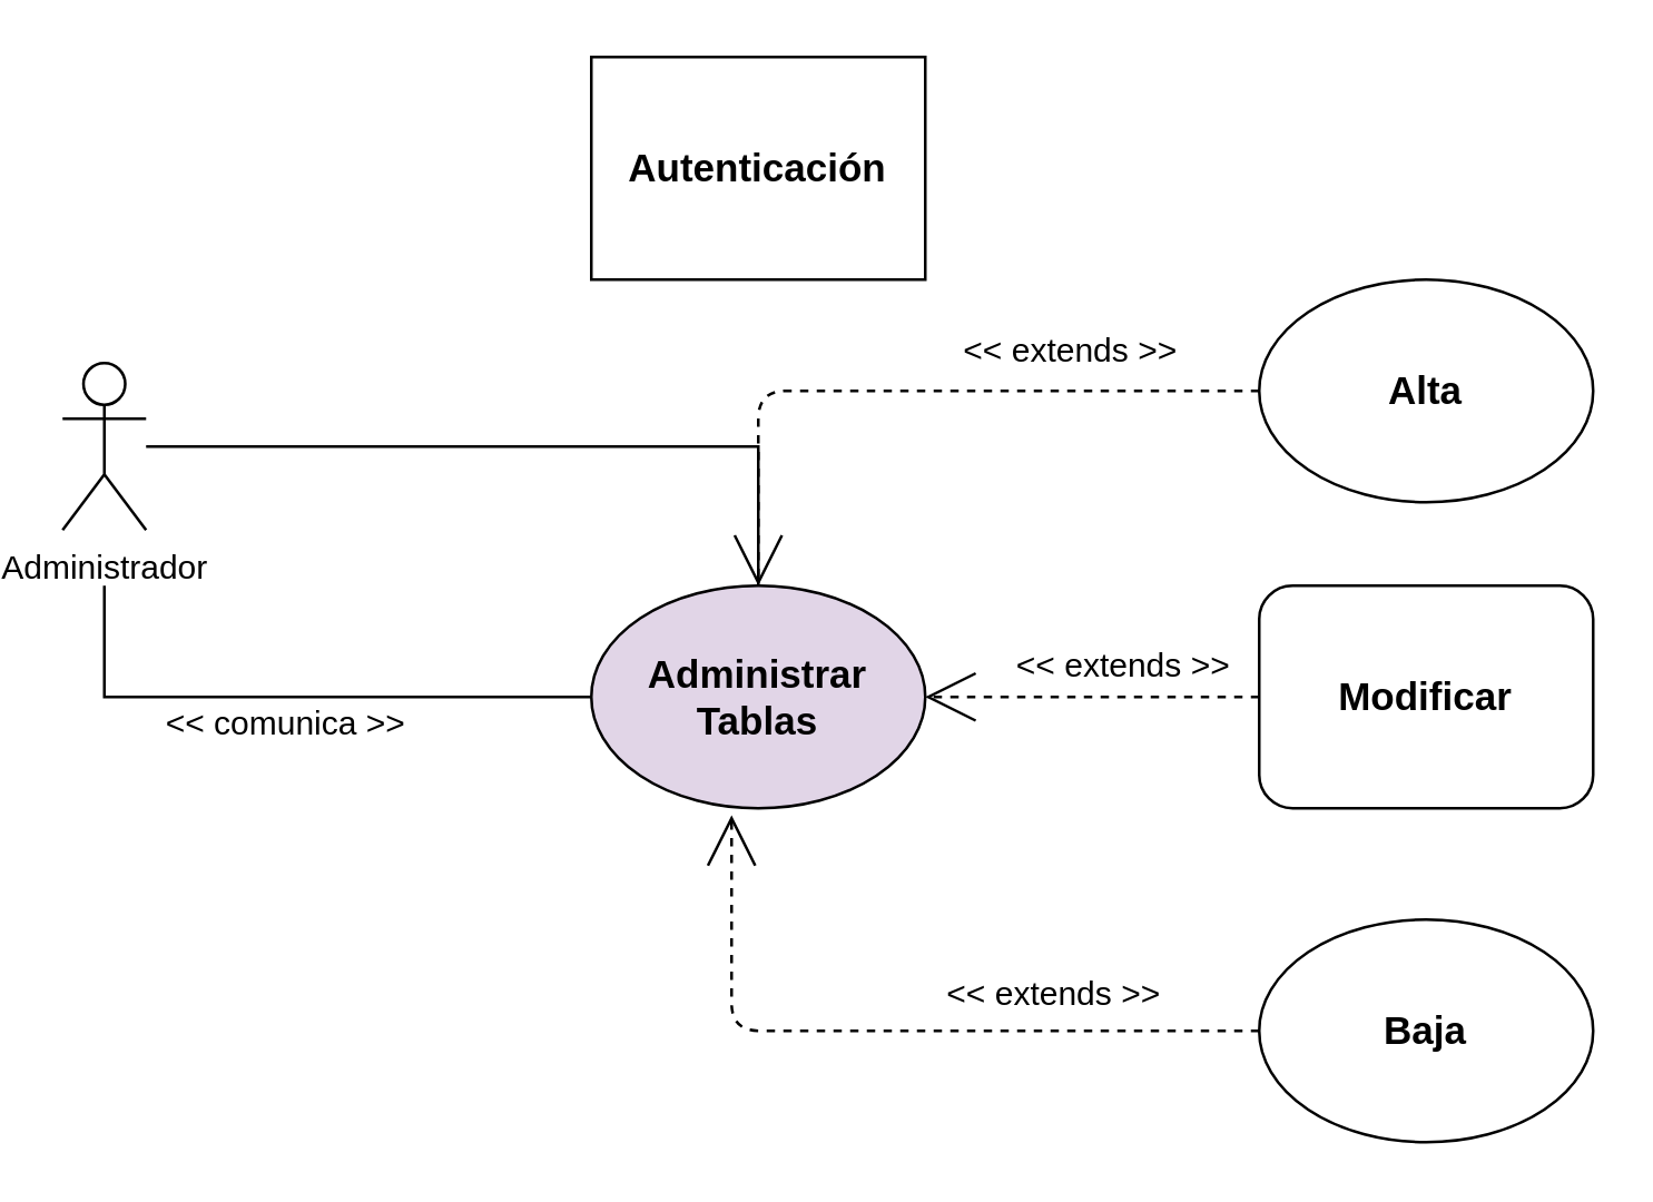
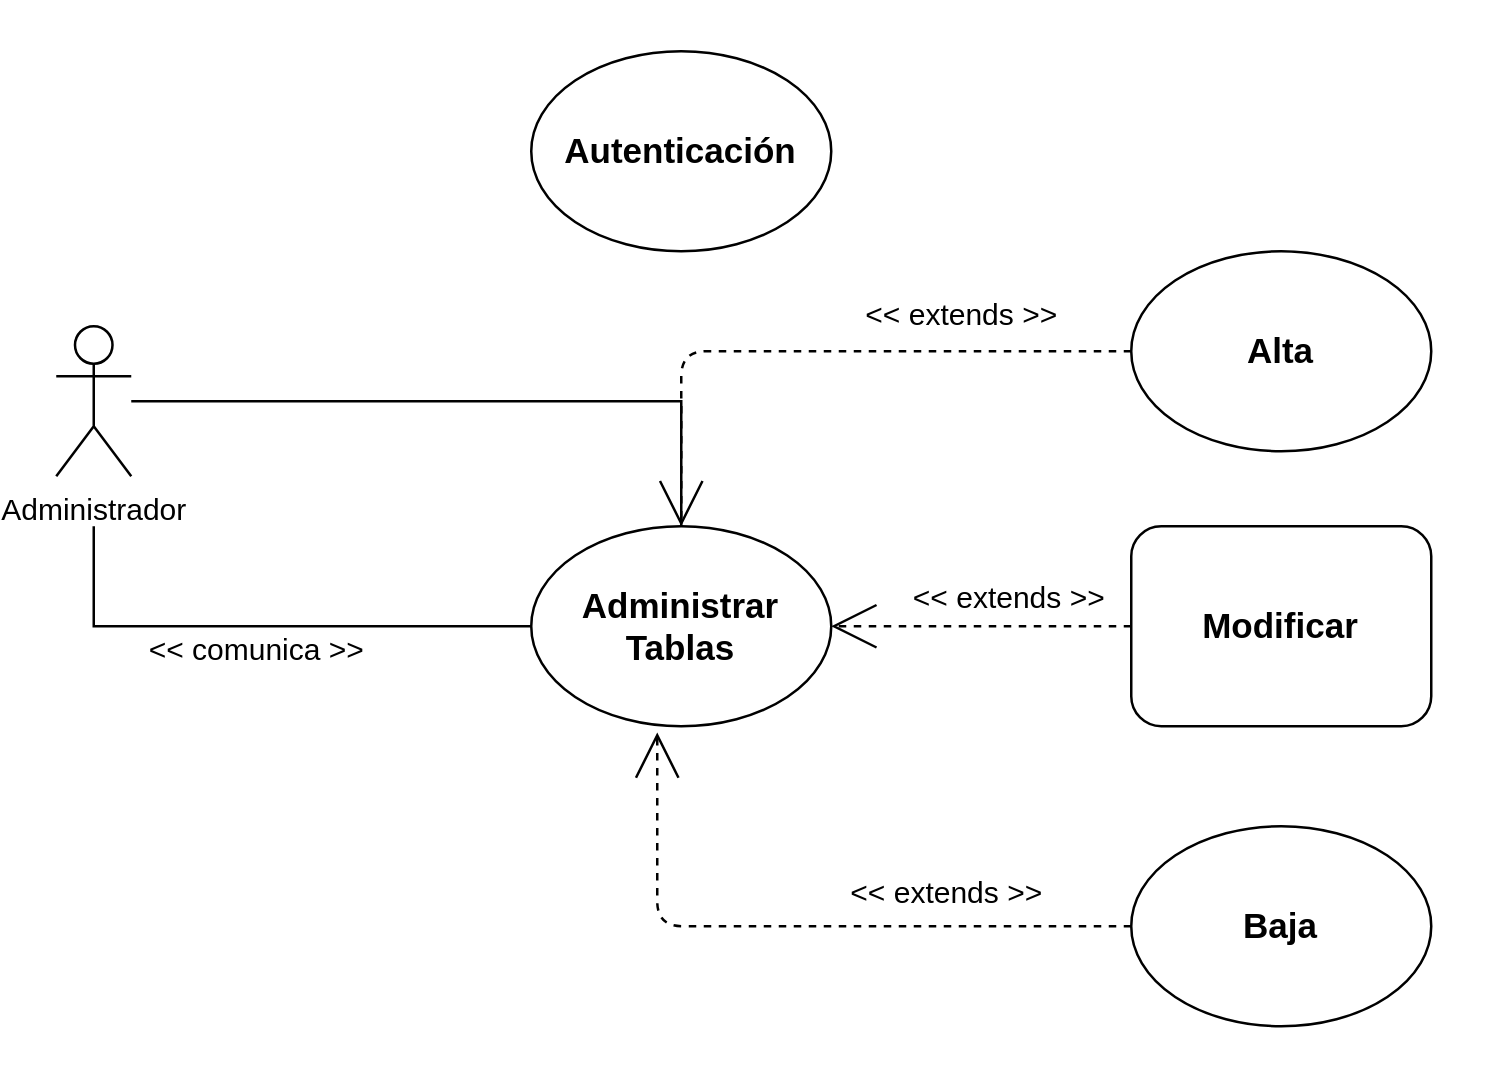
- <mxCell id="8" value="&lt;b&gt;&lt;font style=&quot;font-size: 14px&quot;&gt;Autenticación&lt;/font&gt;&lt;/b&gt;" style="whiteSpace=wrap;html=1;rounded=0;" parent="1" vertex="1"><mxGeometry x="210" y="20" width="120" height="80" as="geometry" /></mxCell>
+ <mxCell id="8" value="&lt;b&gt;&lt;font style=&quot;font-size: 14px&quot;&gt;Autenticación&lt;/font&gt;&lt;/b&gt;" style="ellipse;whiteSpace=wrap;html=1;" parent="1" vertex="1"><mxGeometry x="210" y="20" width="120" height="80" as="geometry" /></mxCell>
- <mxCell id="9" value="&lt;b style=&quot;font-size: 14px&quot;&gt;Administrar&lt;br&gt;Tablas&lt;/b&gt;" style="ellipse;whiteSpace=wrap;html=1;fillColor=#e1d5e7;" parent="1" vertex="1"><mxGeometry x="210" y="210" width="120" height="80" as="geometry" /></mxCell>
+ <mxCell id="9" value="&lt;b style=&quot;font-size: 14px&quot;&gt;Administrar&lt;br&gt;Tablas&lt;/b&gt;" style="ellipse;whiteSpace=wrap;html=1;" parent="1" vertex="1"><mxGeometry x="210" y="210" width="120" height="80" as="geometry" /></mxCell>
